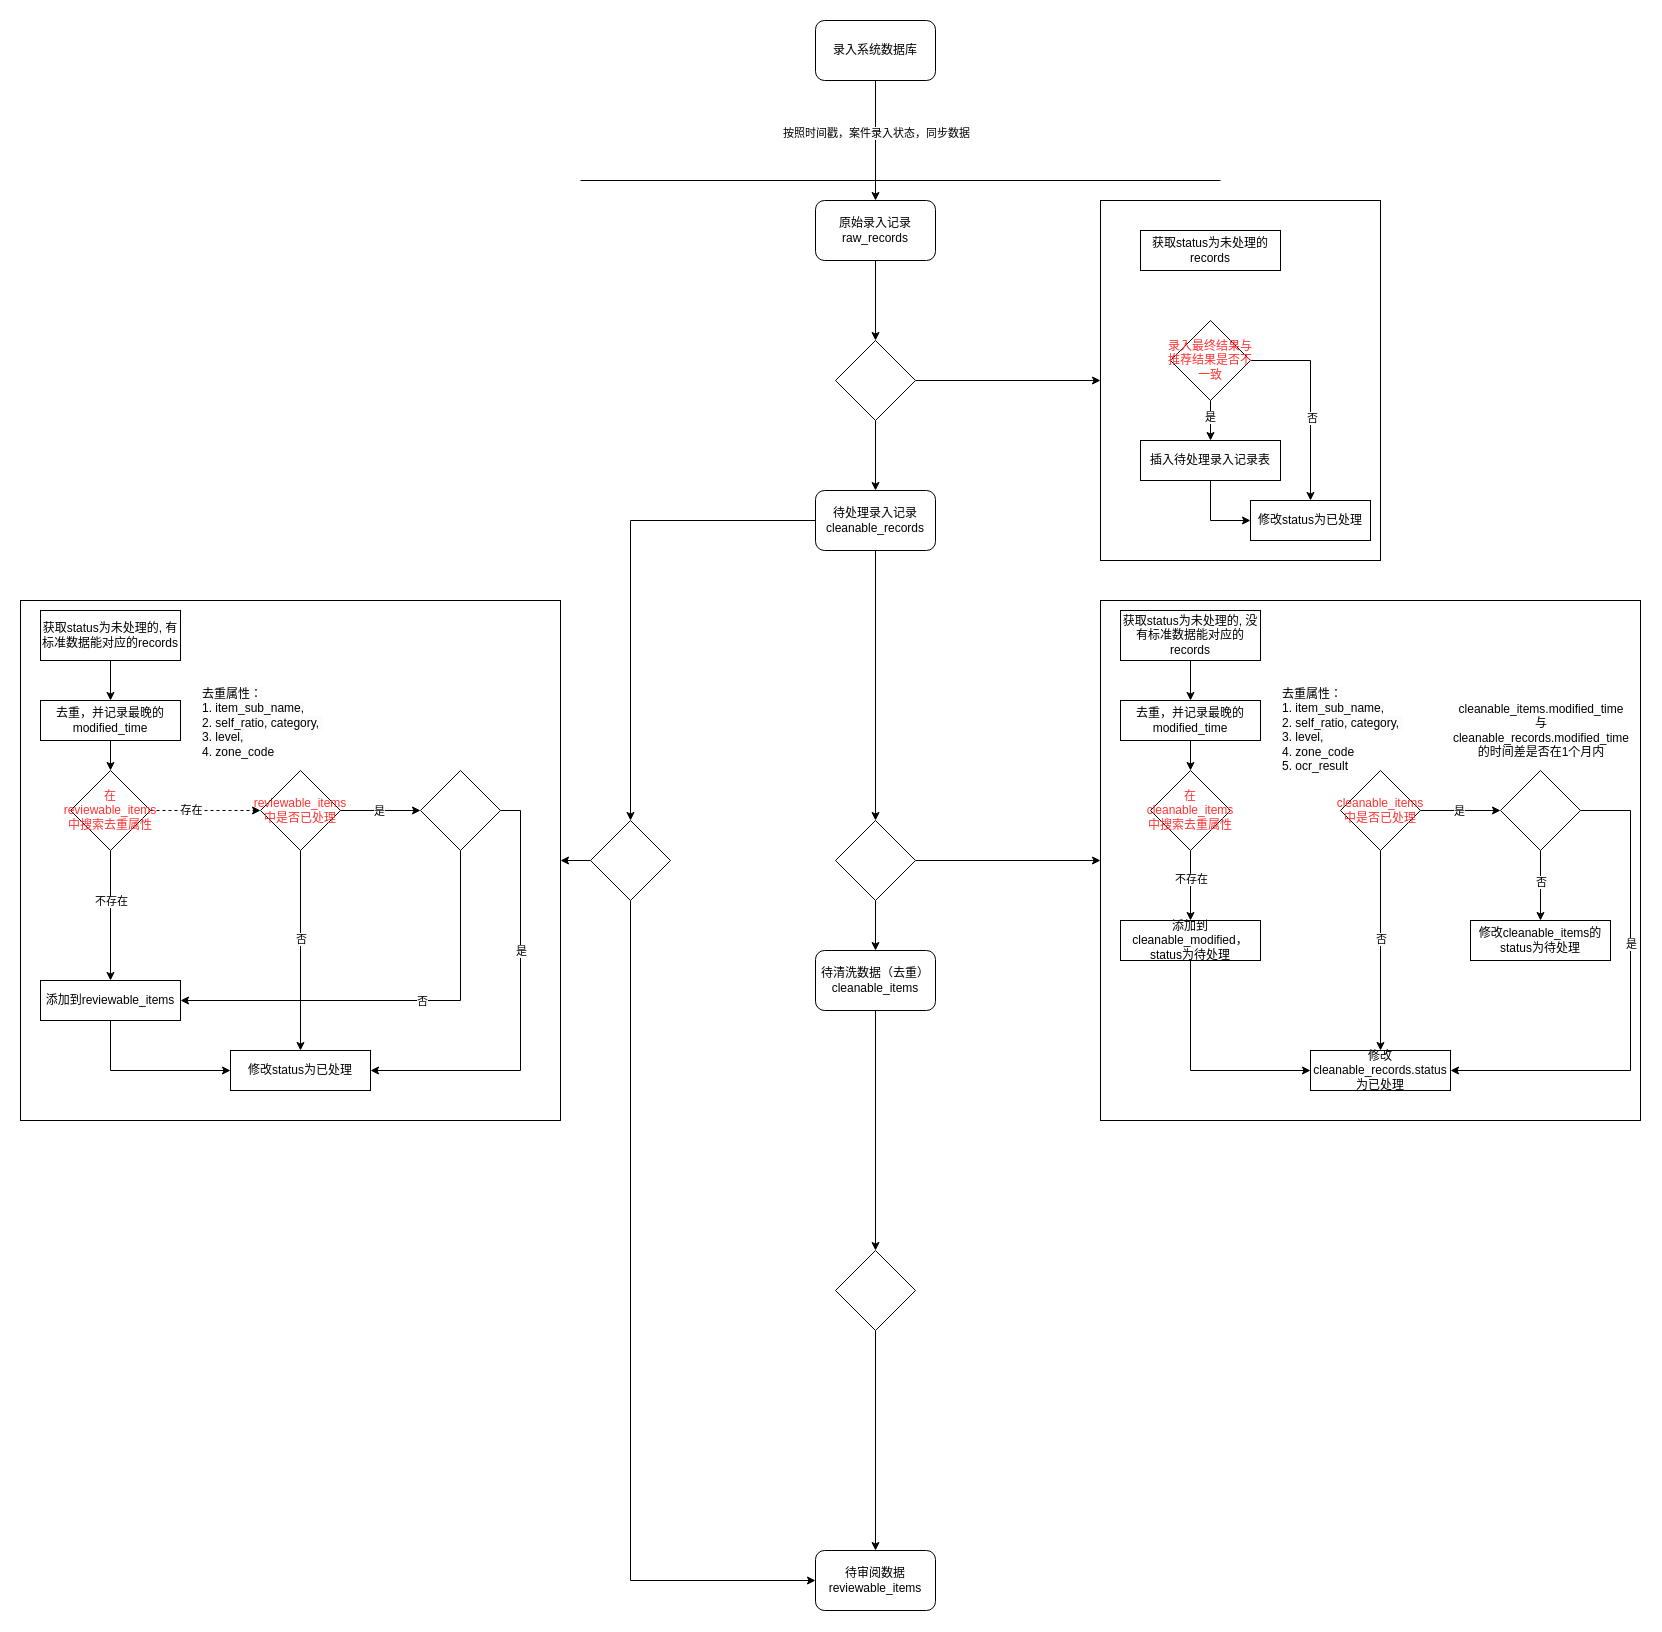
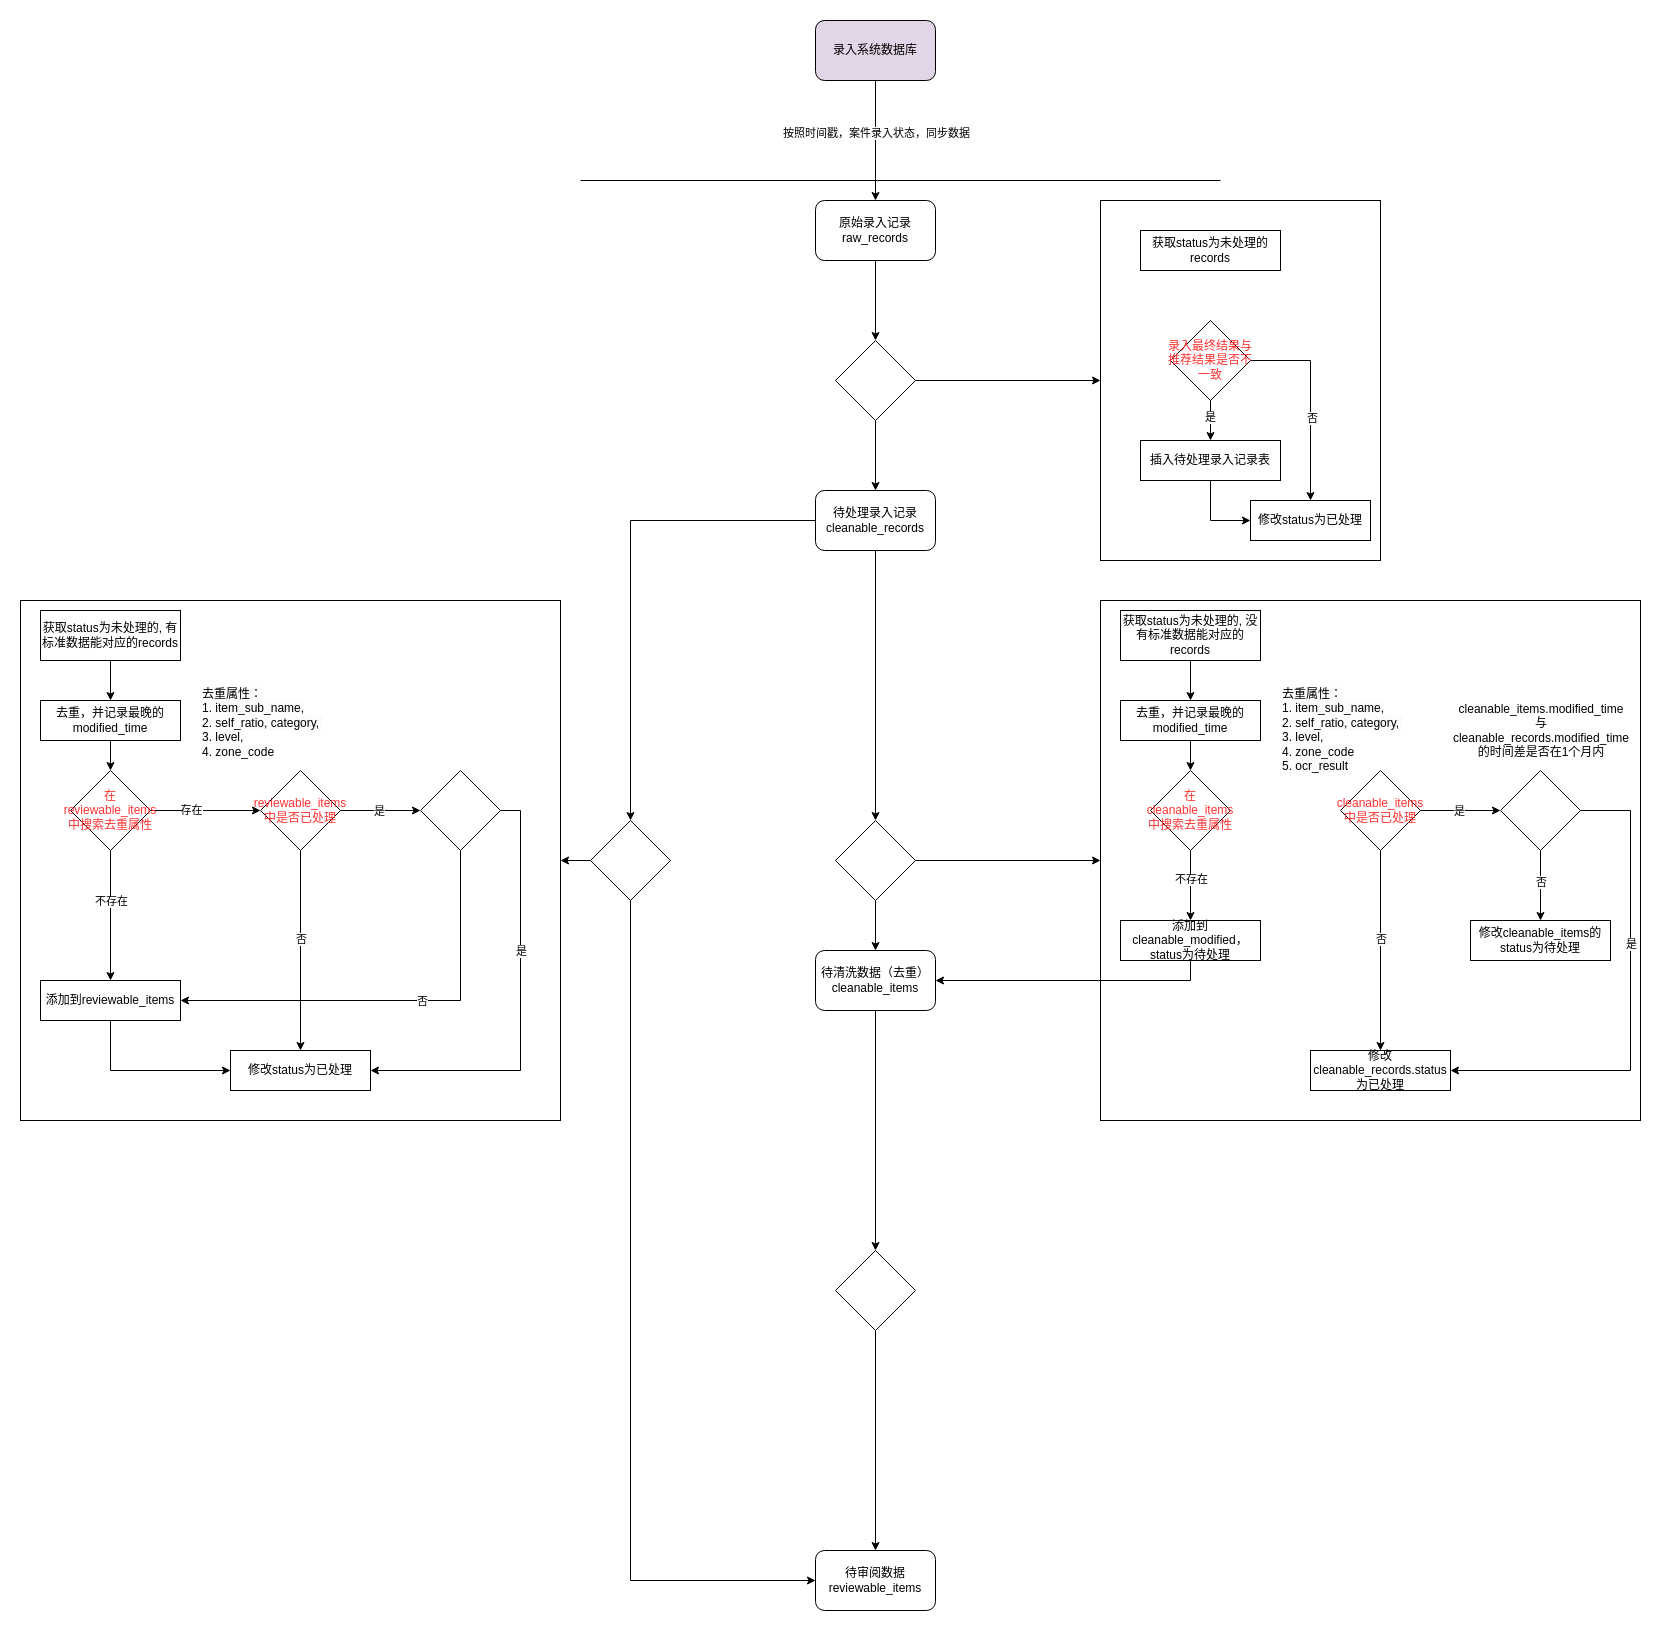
- <mxCell id="3" value="录入系统数据库" style="rounded=1;whiteSpace=wrap;html=1;" vertex="1" parent="1"><mxGeometry x="815" y="20" width="120" height="60" as="geometry" /></mxCell>
+ <mxCell id="3" value="录入系统数据库" style="rounded=1;whiteSpace=wrap;html=1;fillColor=#e1d5e7;" vertex="1" parent="1"><mxGeometry x="815" y="20" width="120" height="60" as="geometry" /></mxCell>
- <mxCell id="59" style="edgeStyle=orthogonalEdgeStyle;rounded=0;orthogonalLoop=1;jettySize=auto;html=1;exitX=1;exitY=0.5;exitDx=0;exitDy=0;entryX=0;entryY=0.5;entryDx=0;entryDy=0;dashed=1;" edge="1" parent="1" source="63" target="68"><mxGeometry relative="1" as="geometry" /></mxCell>
+ <mxCell id="59" style="edgeStyle=orthogonalEdgeStyle;rounded=0;orthogonalLoop=1;jettySize=auto;html=1;exitX=1;exitY=0.5;exitDx=0;exitDy=0;entryX=0;entryY=0.5;entryDx=0;entryDy=0;" edge="1" parent="1" source="63" target="68"><mxGeometry relative="1" as="geometry" /></mxCell>
- <mxCell id="47" style="edgeStyle=orthogonalEdgeStyle;rounded=0;orthogonalLoop=1;jettySize=auto;html=1;exitX=0.5;exitY=1;exitDx=0;exitDy=0;entryX=0;entryY=0.5;entryDx=0;entryDy=0;" edge="1" parent="1" source="48" target="49"><mxGeometry relative="1" as="geometry" /></mxCell>
+ <mxCell id="47" style="edgeStyle=orthogonalEdgeStyle;rounded=0;orthogonalLoop=1;jettySize=auto;html=1;exitX=0.5;exitY=1;exitDx=0;exitDy=0;" edge="1" parent="1" source="48" target="10"><mxGeometry relative="1" as="geometry" /></mxCell>
